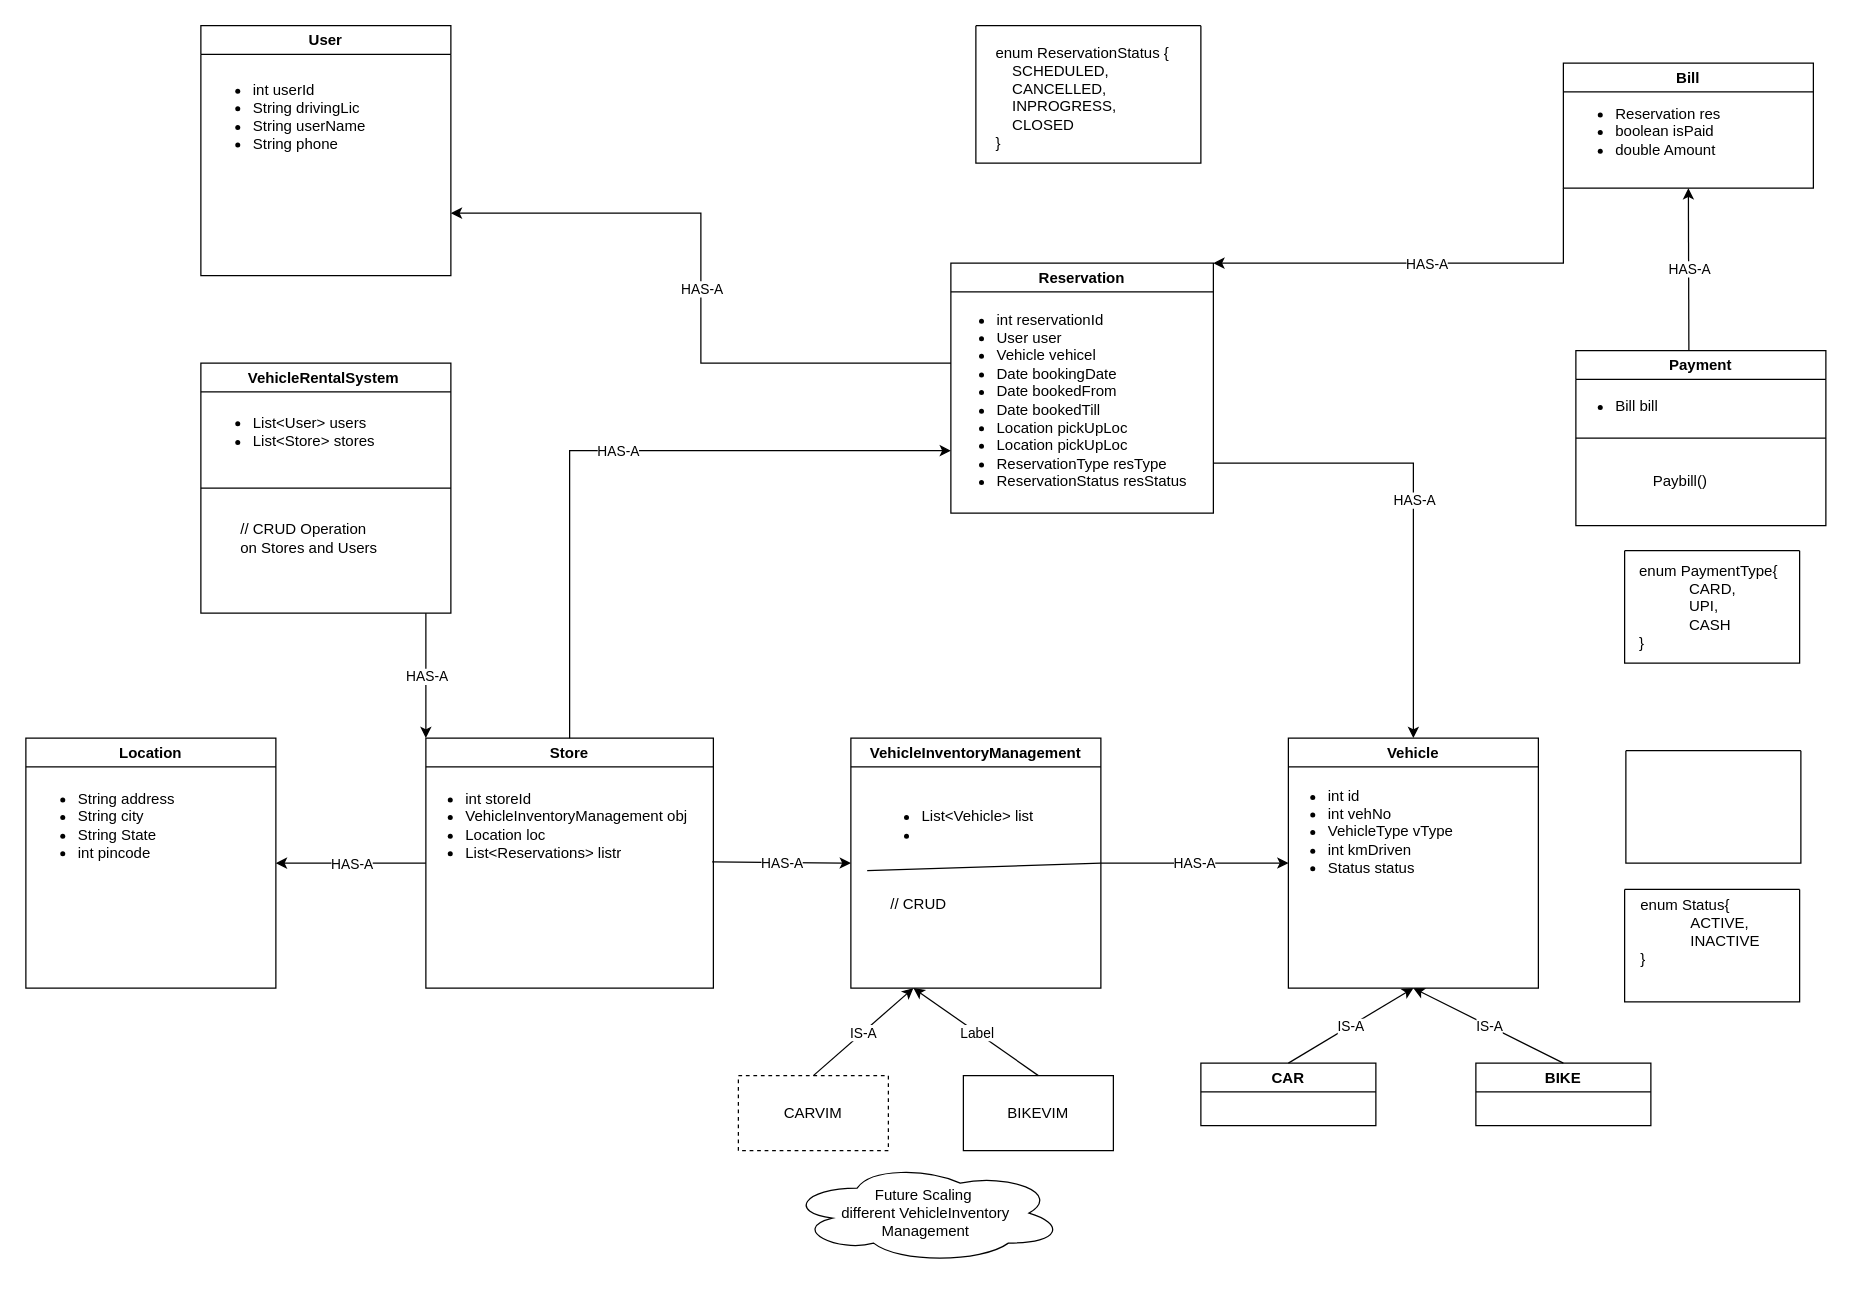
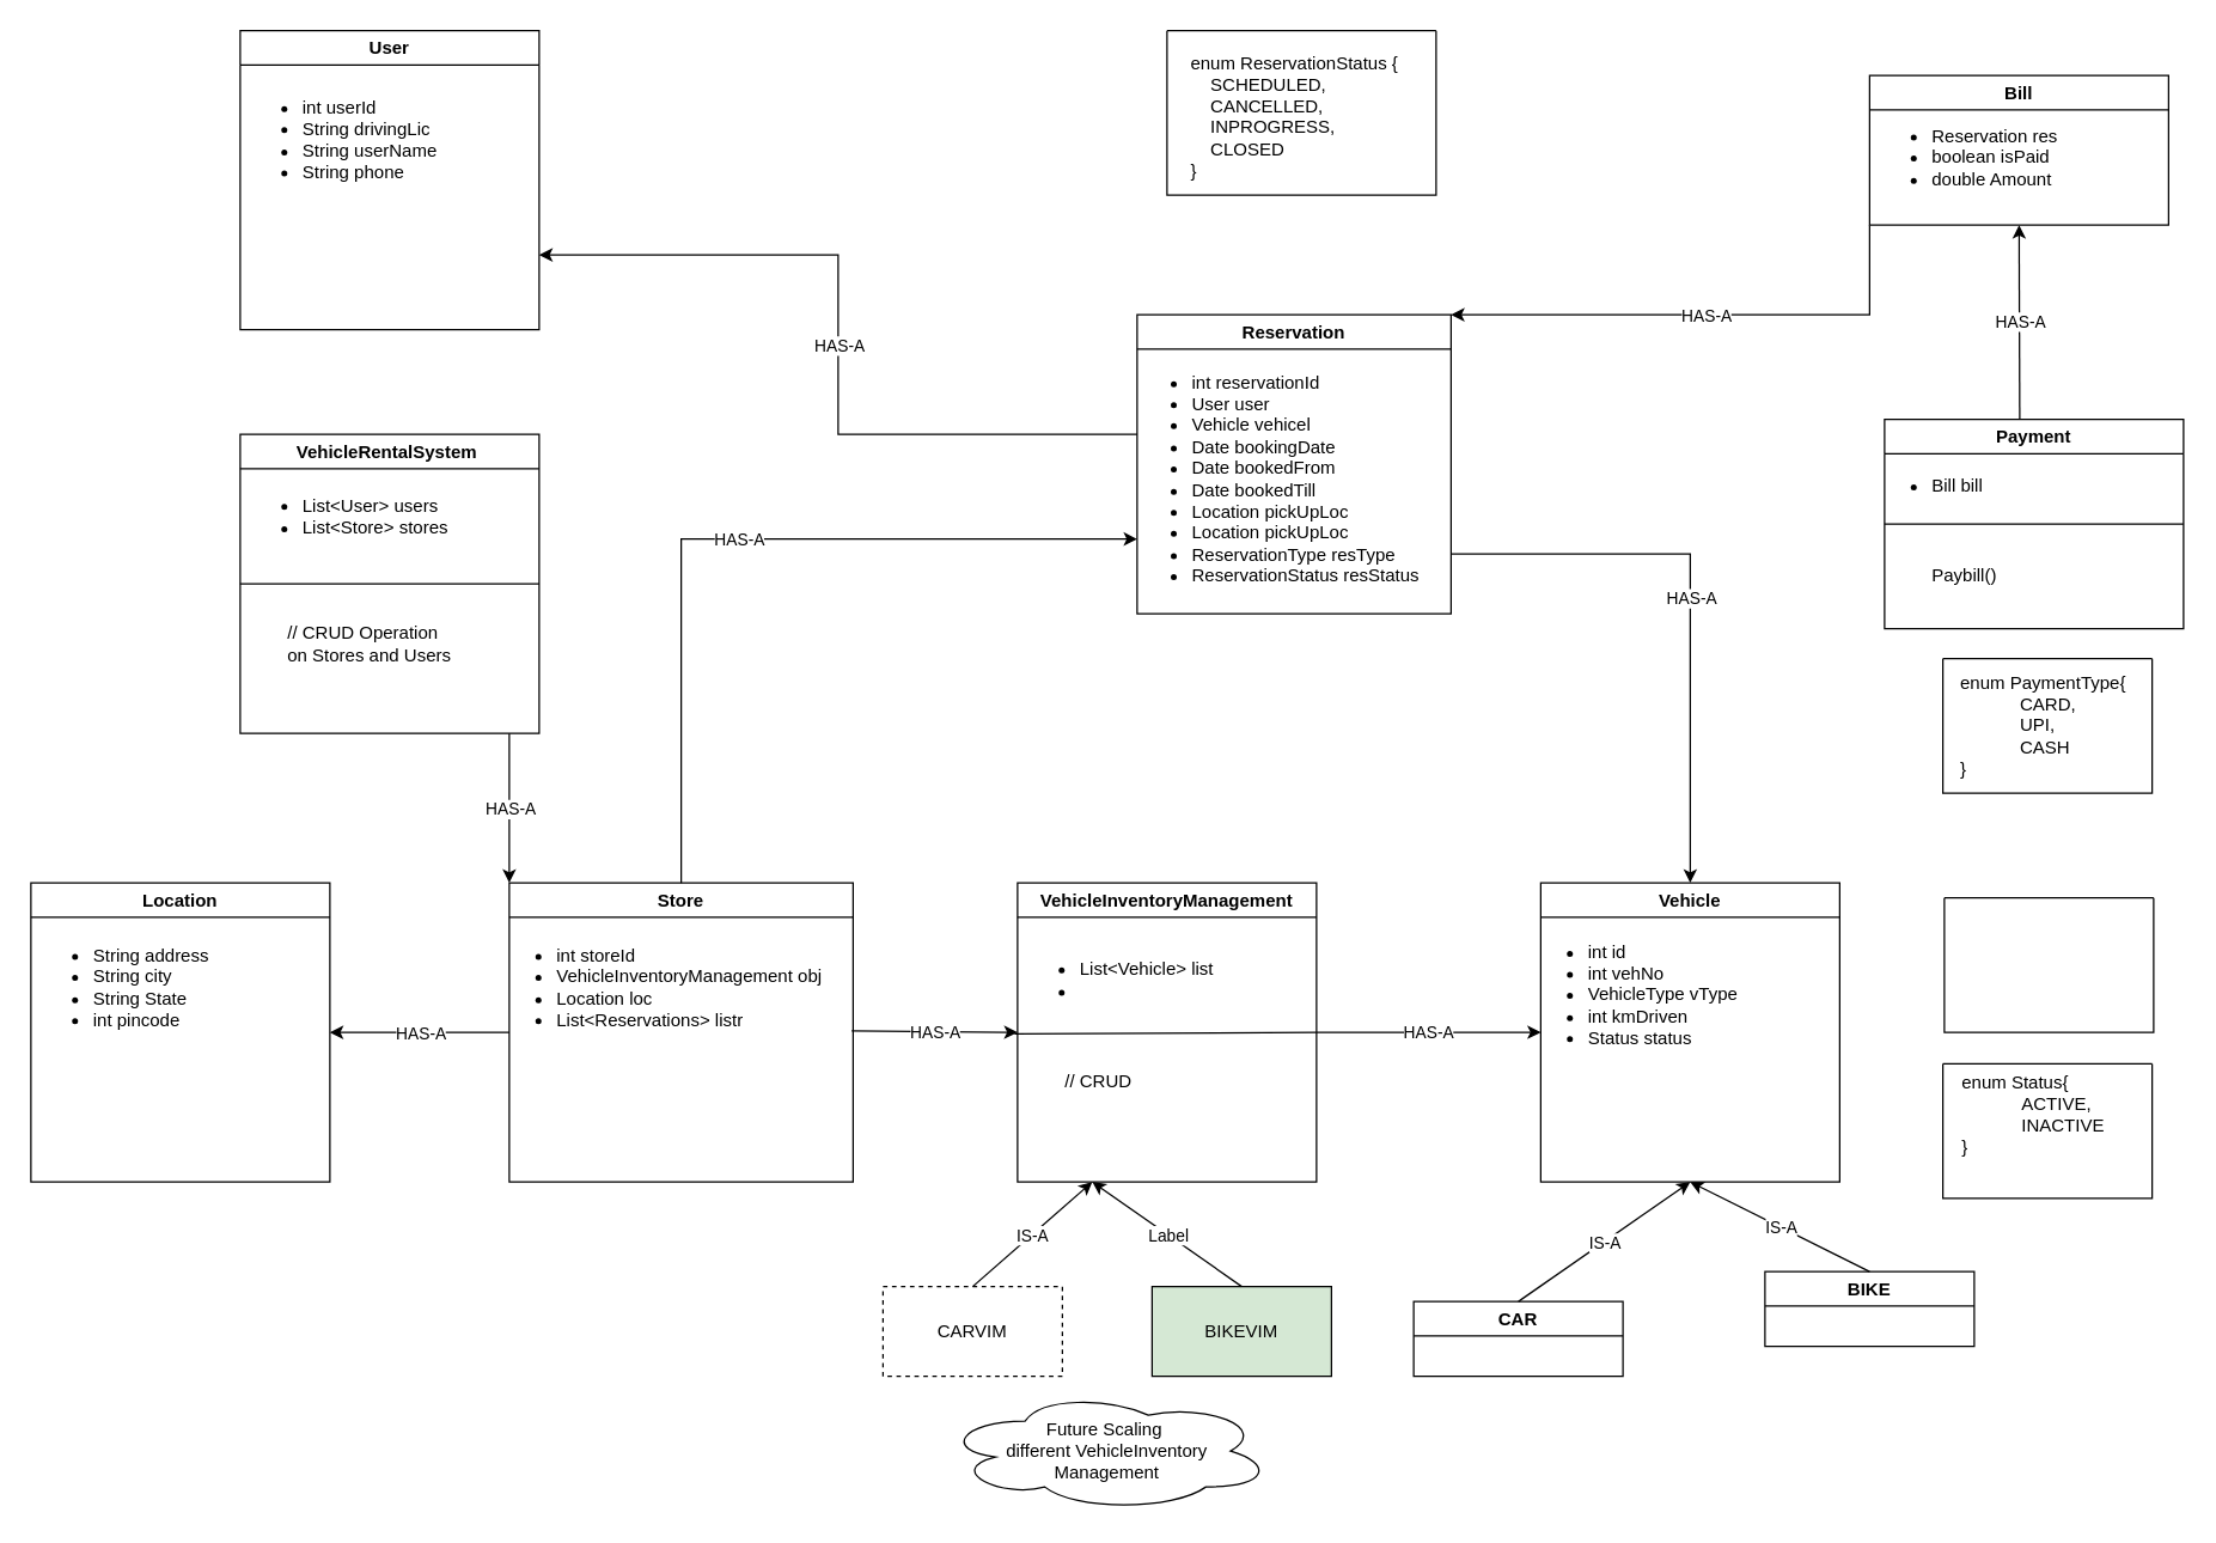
- <mxCell id="47" value="Paybill()" style="text;html=1;align=left;verticalAlign=middle;resizable=0;points=[];autosize=1;strokeColor=none;fillColor=none;" vertex="1" parent="45"><mxGeometry x="60" y="90" width="70" height="30" as="geometry" /></mxCell>
+ <mxCell id="47" value="Paybill()" style="text;html=1;align=left;verticalAlign=middle;resizable=0;points=[];autosize=1;strokeColor=none;fillColor=none;" vertex="1" parent="45"><mxGeometry x="30" y="90" width="70" height="30" as="geometry" /></mxCell>
- <mxCell id="16" value="&lt;ul&gt;&lt;li&gt;List&amp;lt;Vehicle&amp;gt; list&lt;/li&gt;&lt;li&gt;&lt;br&gt;&lt;/li&gt;&lt;/ul&gt;" style="text;html=1;align=left;verticalAlign=middle;resizable=0;points=[];autosize=1;strokeColor=none;fillColor=none;" vertex="1" parent="15"><mxGeometry x="15" y="35" width="150" height="70" as="geometry" /></mxCell>
+ <mxCell id="16" value="&lt;ul&gt;&lt;li&gt;List&amp;lt;Vehicle&amp;gt; list&lt;/li&gt;&lt;li&gt;&lt;br&gt;&lt;/li&gt;&lt;/ul&gt;" style="text;html=1;align=left;verticalAlign=middle;resizable=0;points=[];autosize=1;strokeColor=none;fillColor=none;" vertex="1" parent="15"><mxGeometry y="30" width="150" height="70" as="geometry" /></mxCell>
- <mxCell id="7" value="CAR" style="swimlane;whiteSpace=wrap;html=1;" vertex="1" parent="1"><mxGeometry x="960" y="850" width="140" height="50" as="geometry" /></mxCell>
+ <mxCell id="7" value="CAR" style="swimlane;whiteSpace=wrap;html=1;" vertex="1" parent="1"><mxGeometry x="945" y="870" width="140" height="50" as="geometry" /></mxCell>
- <mxCell id="54" value="BIKEVIM" style="rounded=0;whiteSpace=wrap;html=1;" vertex="1" parent="1"><mxGeometry x="770" y="860" width="120" height="60" as="geometry" /></mxCell>
+ <mxCell id="54" value="BIKEVIM" style="rounded=0;whiteSpace=wrap;html=1;fillColor=#d5e8d4;" vertex="1" parent="1"><mxGeometry x="770" y="860" width="120" height="60" as="geometry" /></mxCell>
